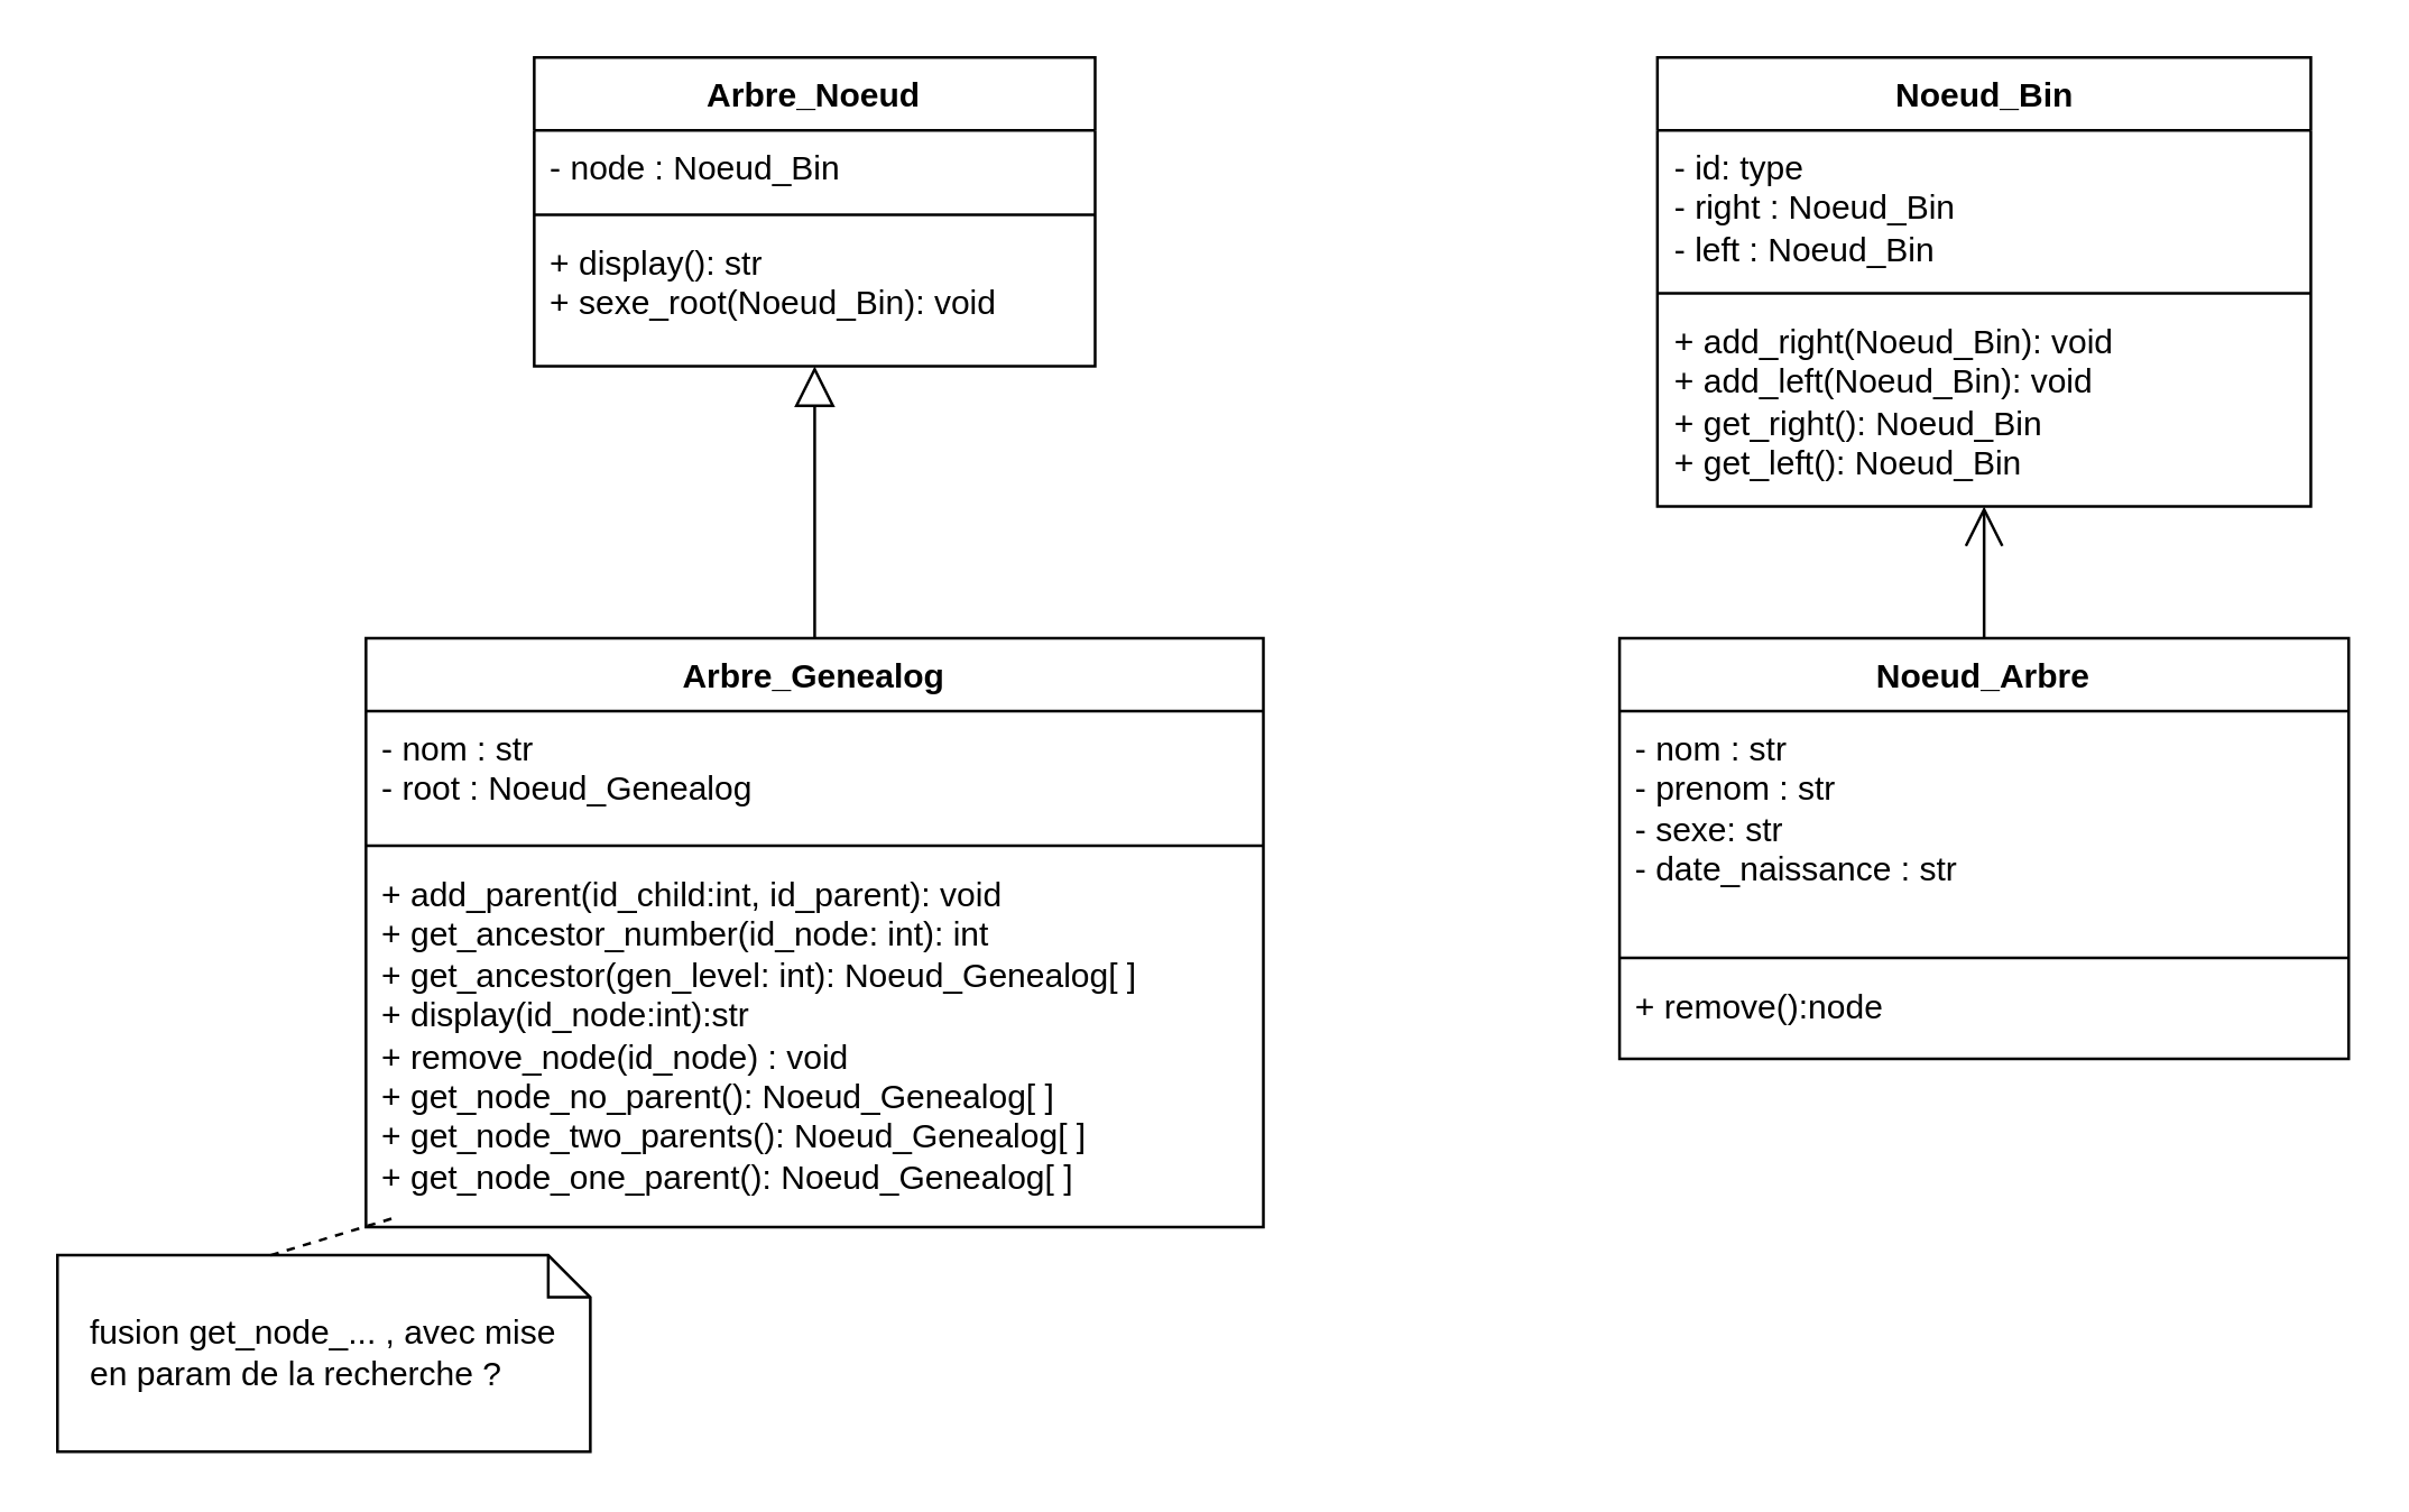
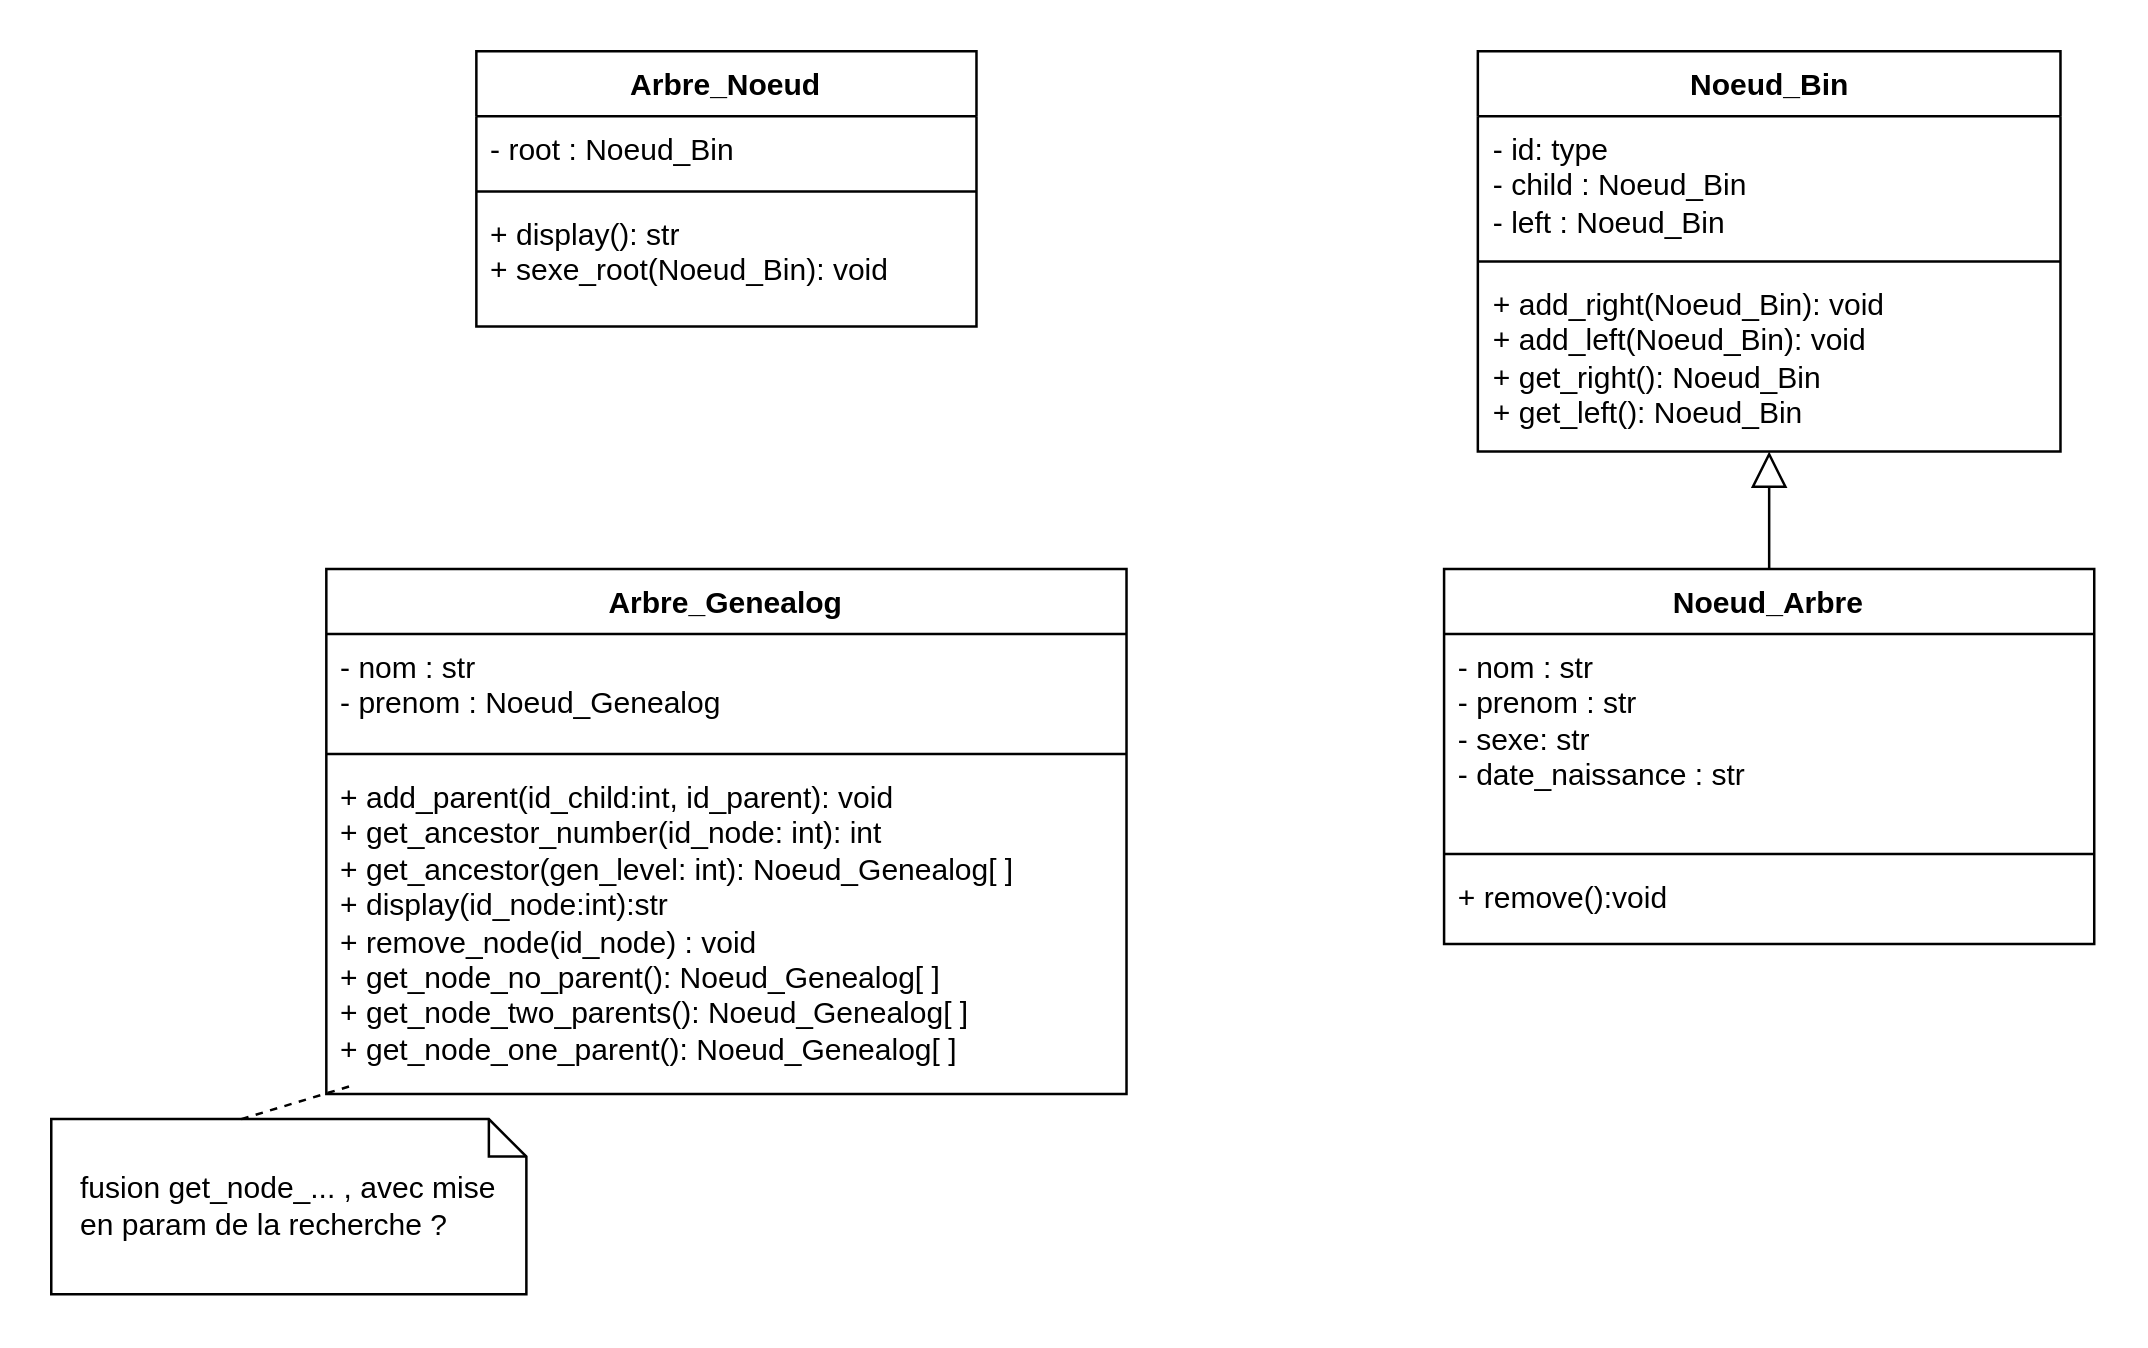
- <mxCell id="15" value="- node : Noeud_Bin" style="text;strokeColor=none;fillColor=none;align=left;verticalAlign=top;spacingLeft=4;spacingRight=4;overflow=hidden;rotatable=0;points=[[0,0.5],[1,0.5]];portConstraint=eastwest;whiteSpace=wrap;html=1;" parent="14" vertex="1"><mxGeometry y="26" width="200" height="26" as="geometry" /></mxCell>
+ <mxCell id="15" value="- root : Noeud_Bin" style="text;strokeColor=none;fillColor=none;align=left;verticalAlign=top;spacingLeft=4;spacingRight=4;overflow=hidden;rotatable=0;points=[[0,0.5],[1,0.5]];portConstraint=eastwest;whiteSpace=wrap;html=1;" parent="14" vertex="1"><mxGeometry y="26" width="200" height="26" as="geometry" /></mxCell>
- <mxCell id="11" value="- id: type&lt;div&gt;- right : Noeud_Bin&lt;/div&gt;&lt;div&gt;- left : Noeud_Bin&lt;/div&gt;" style="text;strokeColor=none;fillColor=none;align=left;verticalAlign=top;spacingLeft=4;spacingRight=4;overflow=hidden;rotatable=0;points=[[0,0.5],[1,0.5]];portConstraint=eastwest;whiteSpace=wrap;html=1;" parent="10" vertex="1"><mxGeometry y="26" width="233" height="54" as="geometry" /></mxCell>
+ <mxCell id="11" value="- id: type&lt;div&gt;- child : Noeud_Bin&lt;/div&gt;&lt;div&gt;- left : Noeud_Bin&lt;/div&gt;" style="text;strokeColor=none;fillColor=none;align=left;verticalAlign=top;spacingLeft=4;spacingRight=4;overflow=hidden;rotatable=0;points=[[0,0.5],[1,0.5]];portConstraint=eastwest;whiteSpace=wrap;html=1;" parent="10" vertex="1"><mxGeometry y="26" width="233" height="54" as="geometry" /></mxCell>
- <mxCell id="18" value="" style="endArrow=block;endFill=0;endSize=12;html=1;rounded=0;exitX=0.5;exitY=0;exitDx=0;exitDy=0;" parent="1" source="2" target="14" edge="1"><mxGeometry width="160" relative="1" as="geometry"><mxPoint x="320" y="447" as="sourcePoint" /><mxPoint x="480" y="447" as="targetPoint" /></mxGeometry></mxCell>
- <mxCell id="19" value="" style="endArrow=open;endFill=0;endSize=12;html=1;rounded=0;exitX=0.5;exitY=0;exitDx=0;exitDy=0;" parent="1" source="6" target="10" edge="1"><mxGeometry width="160" relative="1" as="geometry"><mxPoint x="610" y="467" as="sourcePoint" /><mxPoint x="770" y="467" as="targetPoint" /></mxGeometry></mxCell>
+ <mxCell id="19" value="" style="endArrow=block;endFill=0;endSize=12;html=1;rounded=0;exitX=0.5;exitY=0;exitDx=0;exitDy=0;" parent="1" source="6" target="10" edge="1"><mxGeometry width="160" relative="1" as="geometry"><mxPoint x="610" y="467" as="sourcePoint" /><mxPoint x="770" y="467" as="targetPoint" /></mxGeometry></mxCell>
- <mxCell id="3" value="- nom : str&lt;div&gt;- root : Noeud_Genealog&lt;/div&gt;" style="text;strokeColor=none;fillColor=none;align=left;verticalAlign=top;spacingLeft=4;spacingRight=4;overflow=hidden;rotatable=0;points=[[0,0.5],[1,0.5]];portConstraint=eastwest;whiteSpace=wrap;html=1;" parent="2" vertex="1"><mxGeometry y="26" width="320" height="44" as="geometry" /></mxCell>
+ <mxCell id="3" value="- nom : str&lt;div&gt;- prenom : Noeud_Genealog&lt;/div&gt;" style="text;strokeColor=none;fillColor=none;align=left;verticalAlign=top;spacingLeft=4;spacingRight=4;overflow=hidden;rotatable=0;points=[[0,0.5],[1,0.5]];portConstraint=eastwest;whiteSpace=wrap;html=1;" parent="2" vertex="1"><mxGeometry y="26" width="320" height="44" as="geometry" /></mxCell>
- <mxCell id="9" value="+ remove():node" style="text;strokeColor=none;fillColor=none;align=left;verticalAlign=top;spacingLeft=4;spacingRight=4;overflow=hidden;rotatable=0;points=[[0,0.5],[1,0.5]];portConstraint=eastwest;whiteSpace=wrap;html=1;" parent="6" vertex="1"><mxGeometry y="118" width="260" height="32" as="geometry" /></mxCell>
+ <mxCell id="9" value="+ remove():void" style="text;strokeColor=none;fillColor=none;align=left;verticalAlign=top;spacingLeft=4;spacingRight=4;overflow=hidden;rotatable=0;points=[[0,0.5],[1,0.5]];portConstraint=eastwest;whiteSpace=wrap;html=1;" parent="6" vertex="1"><mxGeometry y="118" width="260" height="32" as="geometry" /></mxCell>
